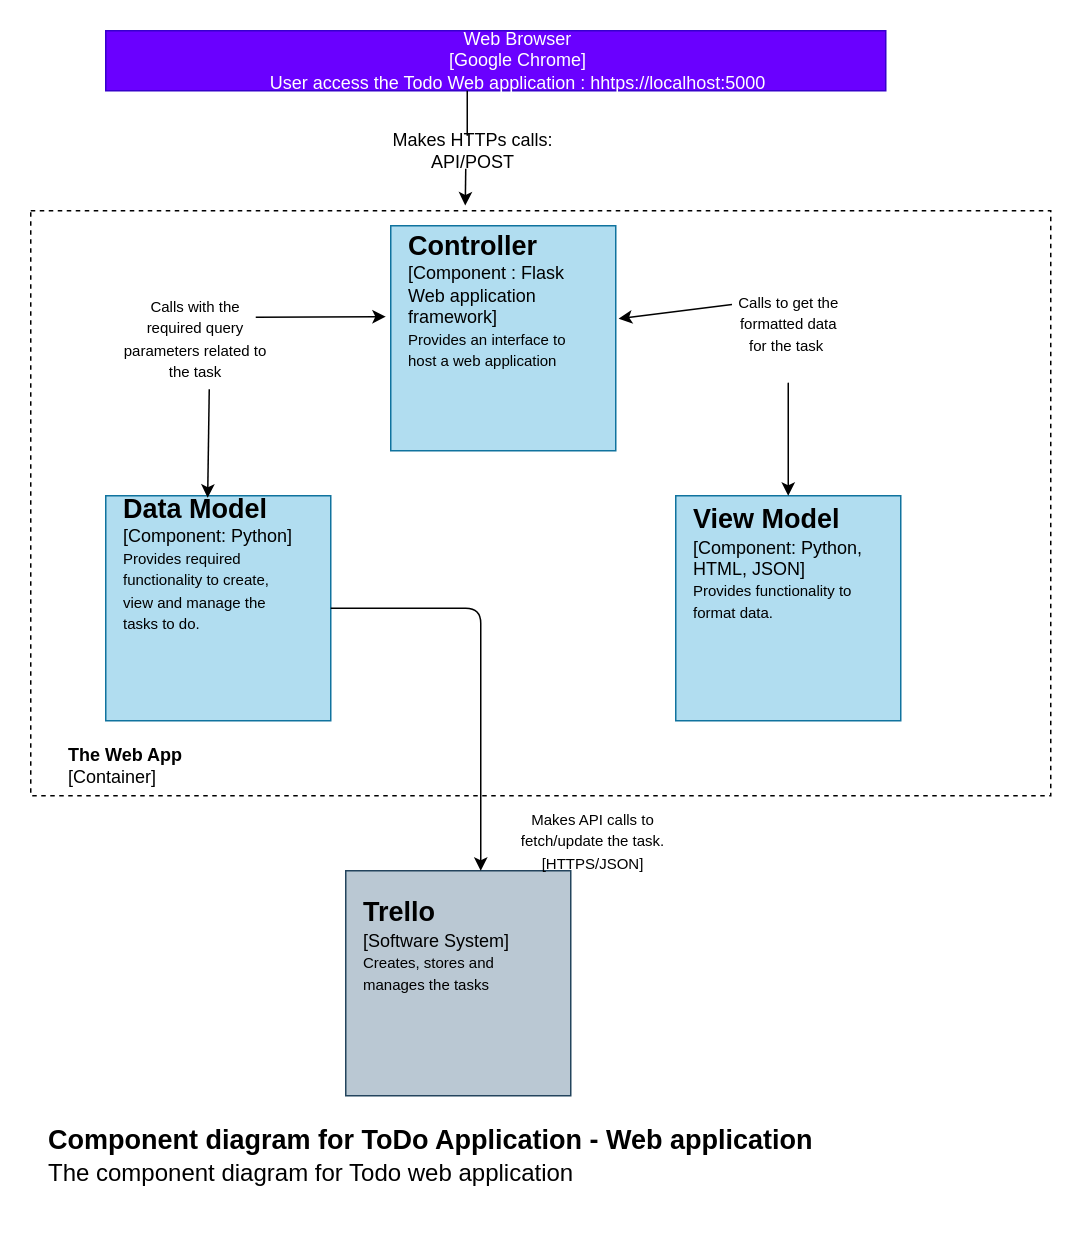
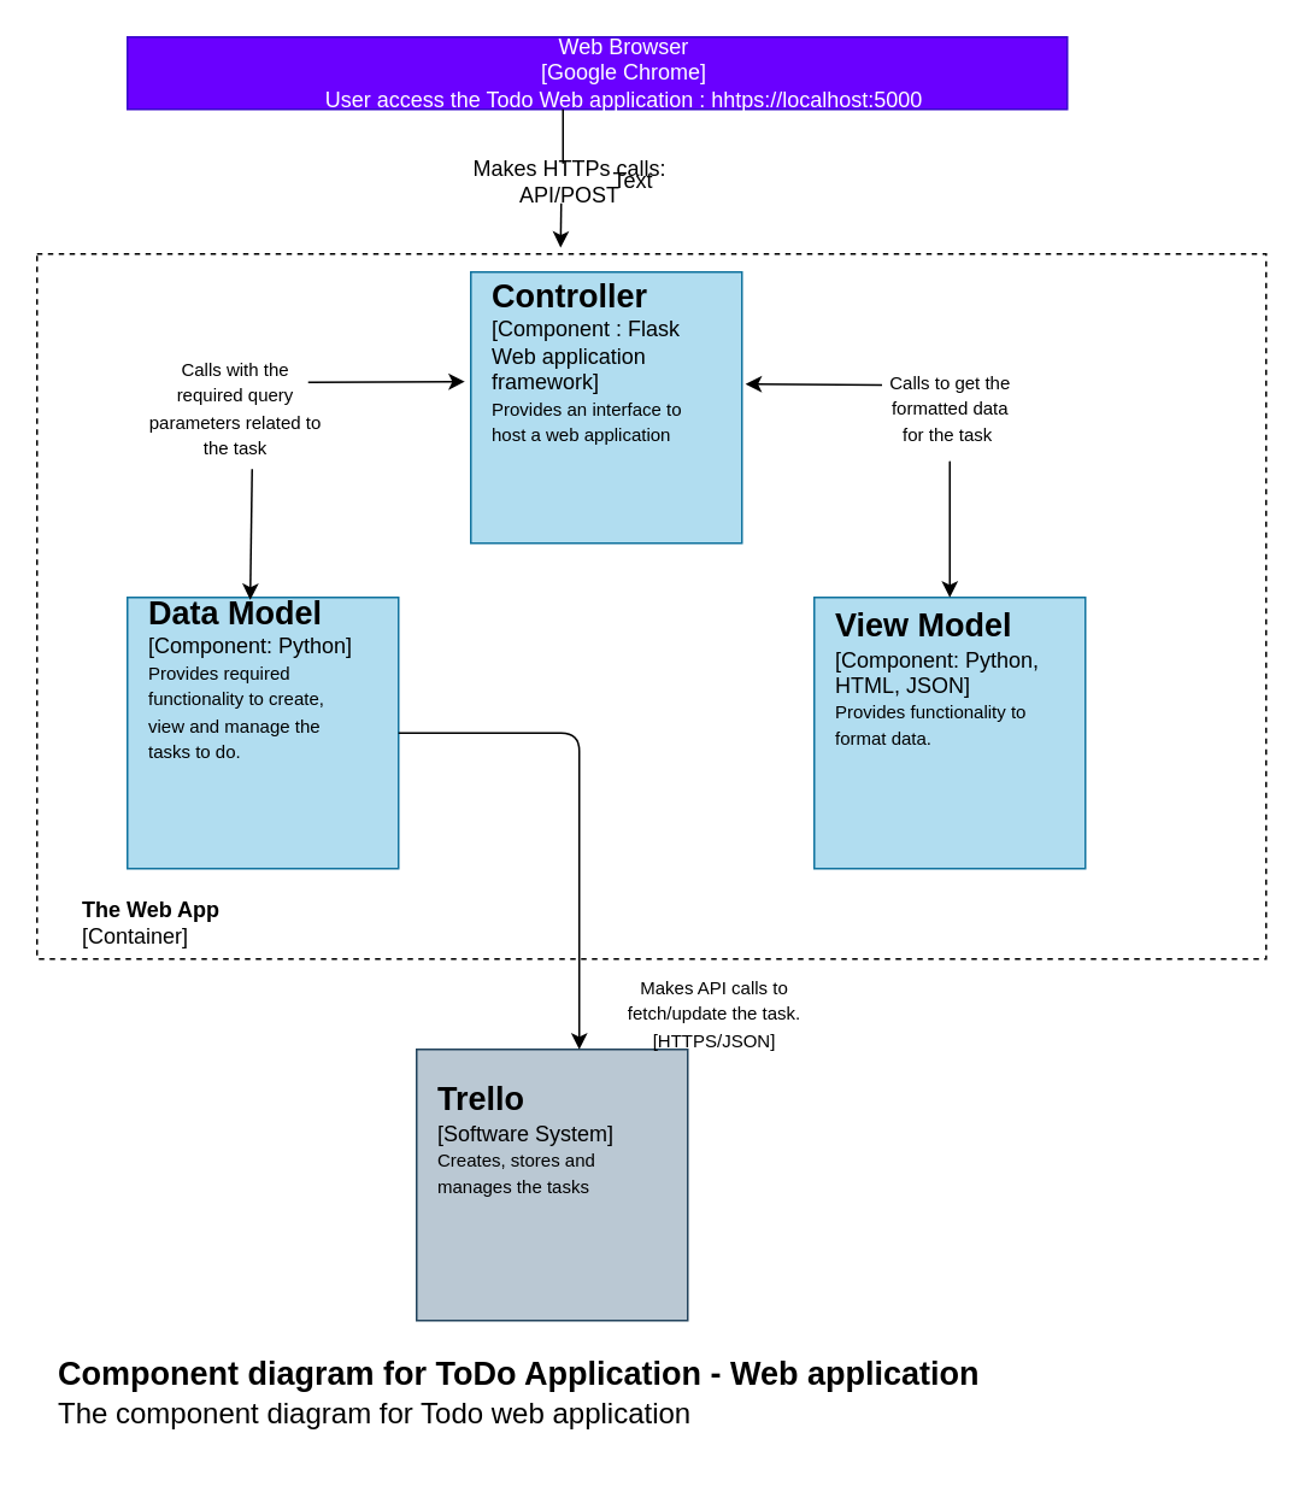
+ <mxCell id="10" value="Text" style="text;html=1;strokeColor=none;fillColor=none;align=center;verticalAlign=middle;whiteSpace=wrap;rounded=0;dashed=1;" vertex="1" parent="1"><mxGeometry x="330" y="90" width="40" height="20" as="geometry" /></mxCell>
- <mxCell id="22" value="&lt;font style=&quot;font-size: 10px&quot;&gt;Calls to get the formatted data for the task&amp;nbsp;&lt;/font&gt;" style="text;html=1;strokeColor=none;fillColor=none;align=center;verticalAlign=middle;whiteSpace=wrap;rounded=0;dashed=1;" vertex="1" parent="1"><mxGeometry x="487.5" y="190" width="75" height="50" as="geometry" /></mxCell>
+ <mxCell id="22" value="&lt;font style=&quot;font-size: 10px&quot;&gt;Calls to get the formatted data for the task&amp;nbsp;&lt;/font&gt;" style="text;html=1;strokeColor=none;fillColor=none;align=center;verticalAlign=middle;whiteSpace=wrap;rounded=0;dashed=1;" vertex="1" parent="1"><mxGeometry x="487.5" y="200" width="75" height="50" as="geometry" /></mxCell>
